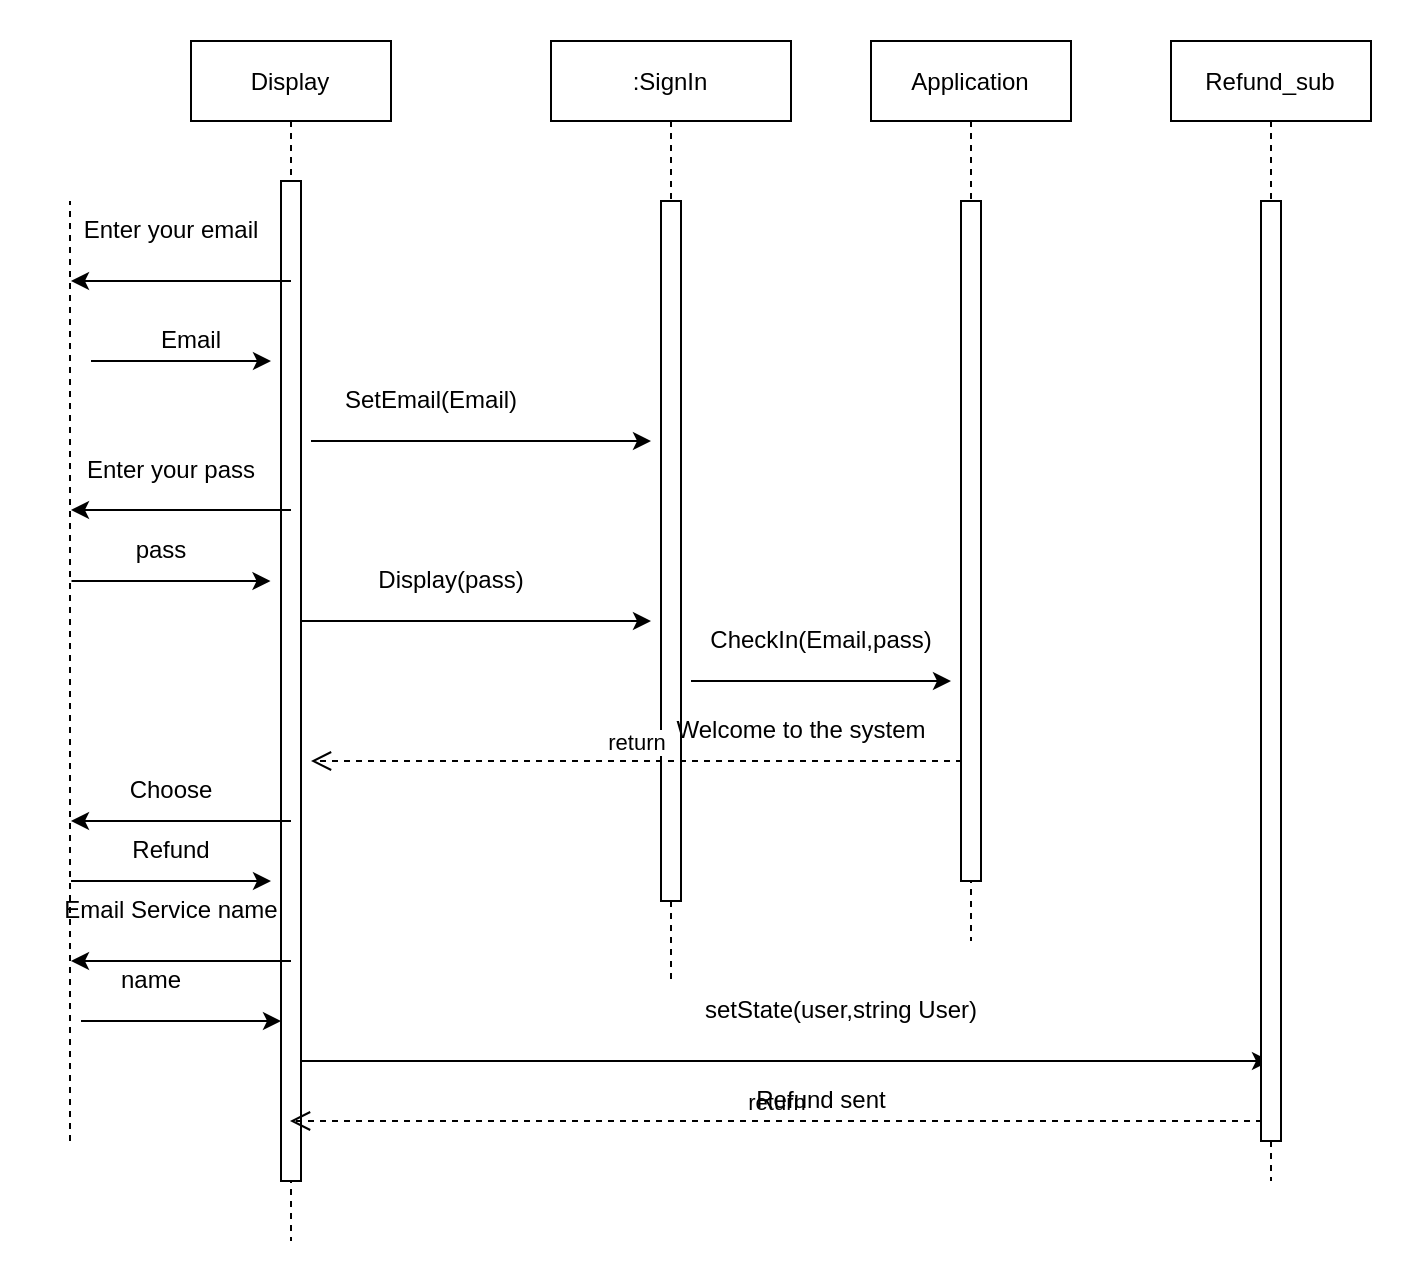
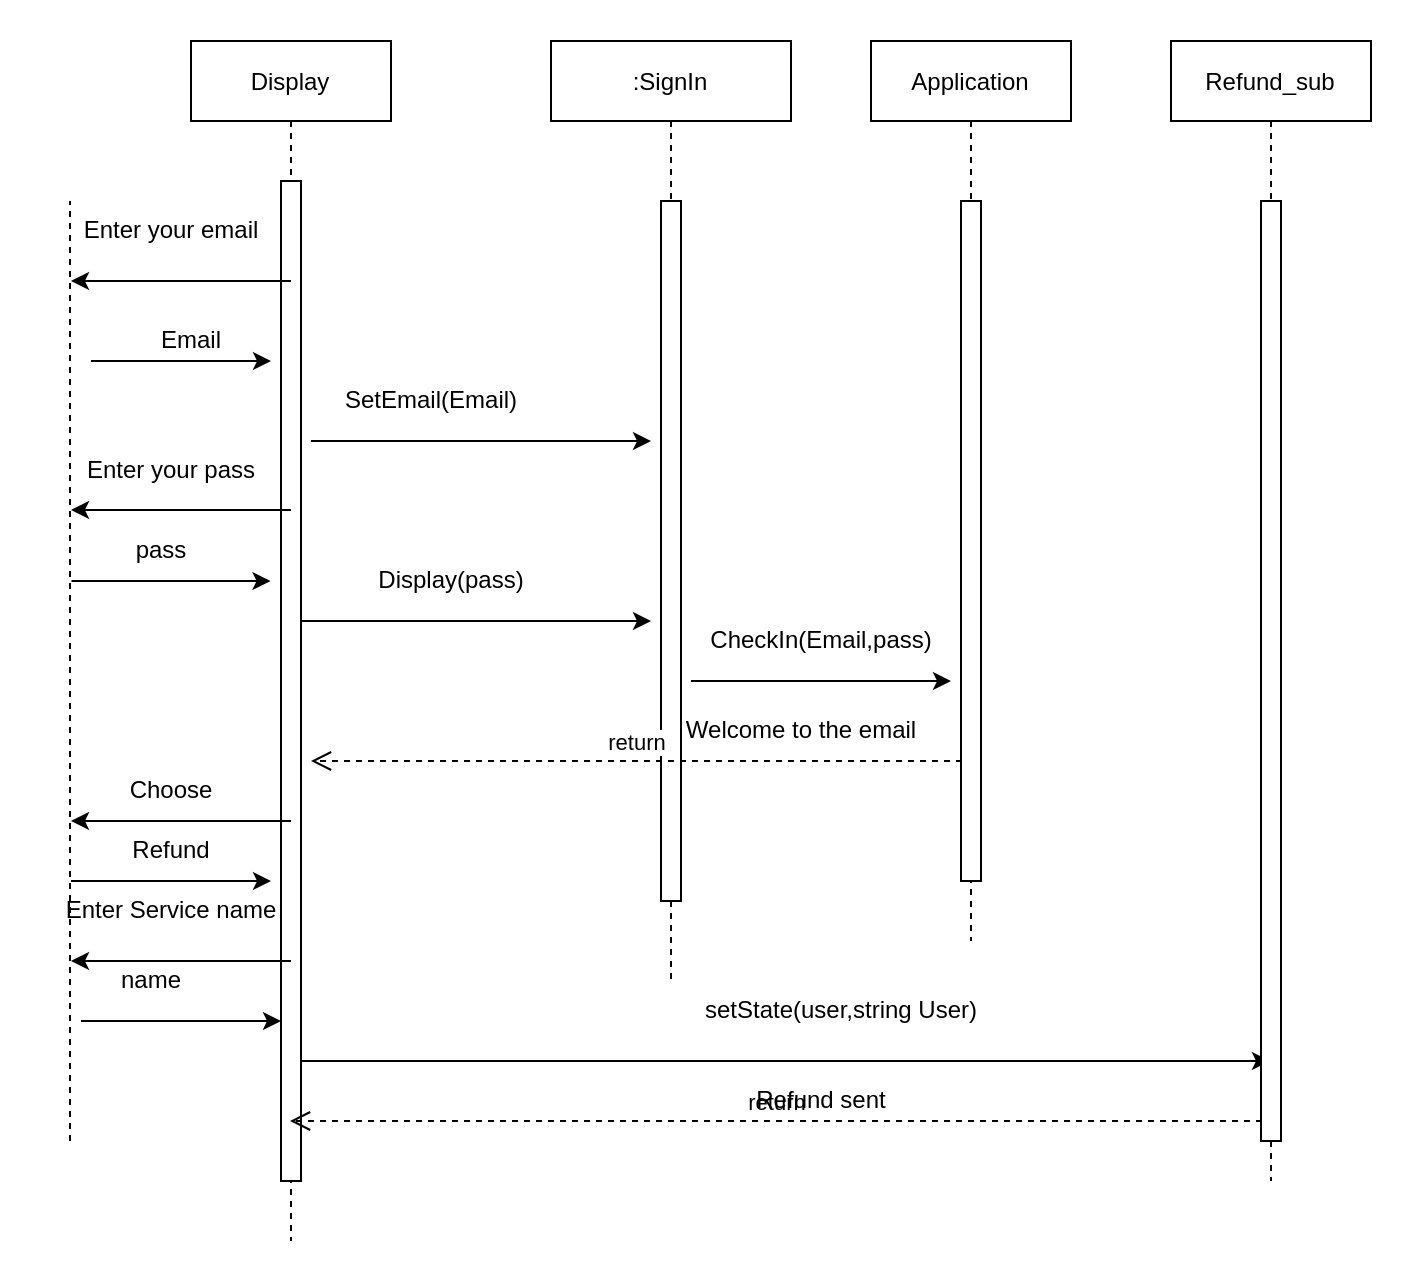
- <mxCell id="31" value="Welcome to the system" style="text;html=1;align=center;verticalAlign=middle;resizable=0;points=[];autosize=1;strokeColor=none;fillColor=none;" parent="1" vertex="1"><mxGeometry x="325" y="350" width="150" height="30" as="geometry" /></mxCell>
+ <mxCell id="31" value="Welcome to the email" style="text;html=1;align=center;verticalAlign=middle;resizable=0;points=[];autosize=1;strokeColor=none;fillColor=none;" parent="1" vertex="1"><mxGeometry x="325" y="350" width="150" height="30" as="geometry" /></mxCell>
- <mxCell id="9" value="Email Service name" style="text;html=1;align=center;verticalAlign=middle;resizable=0;points=[];autosize=1;strokeColor=none;fillColor=none;" parent="2" vertex="1"><mxGeometry x="-75" y="420" width="130" height="30" as="geometry" /></mxCell>
+ <mxCell id="9" value="Enter Service name" style="text;html=1;align=center;verticalAlign=middle;resizable=0;points=[];autosize=1;strokeColor=none;fillColor=none;" parent="2" vertex="1"><mxGeometry x="-75" y="420" width="130" height="30" as="geometry" /></mxCell>
